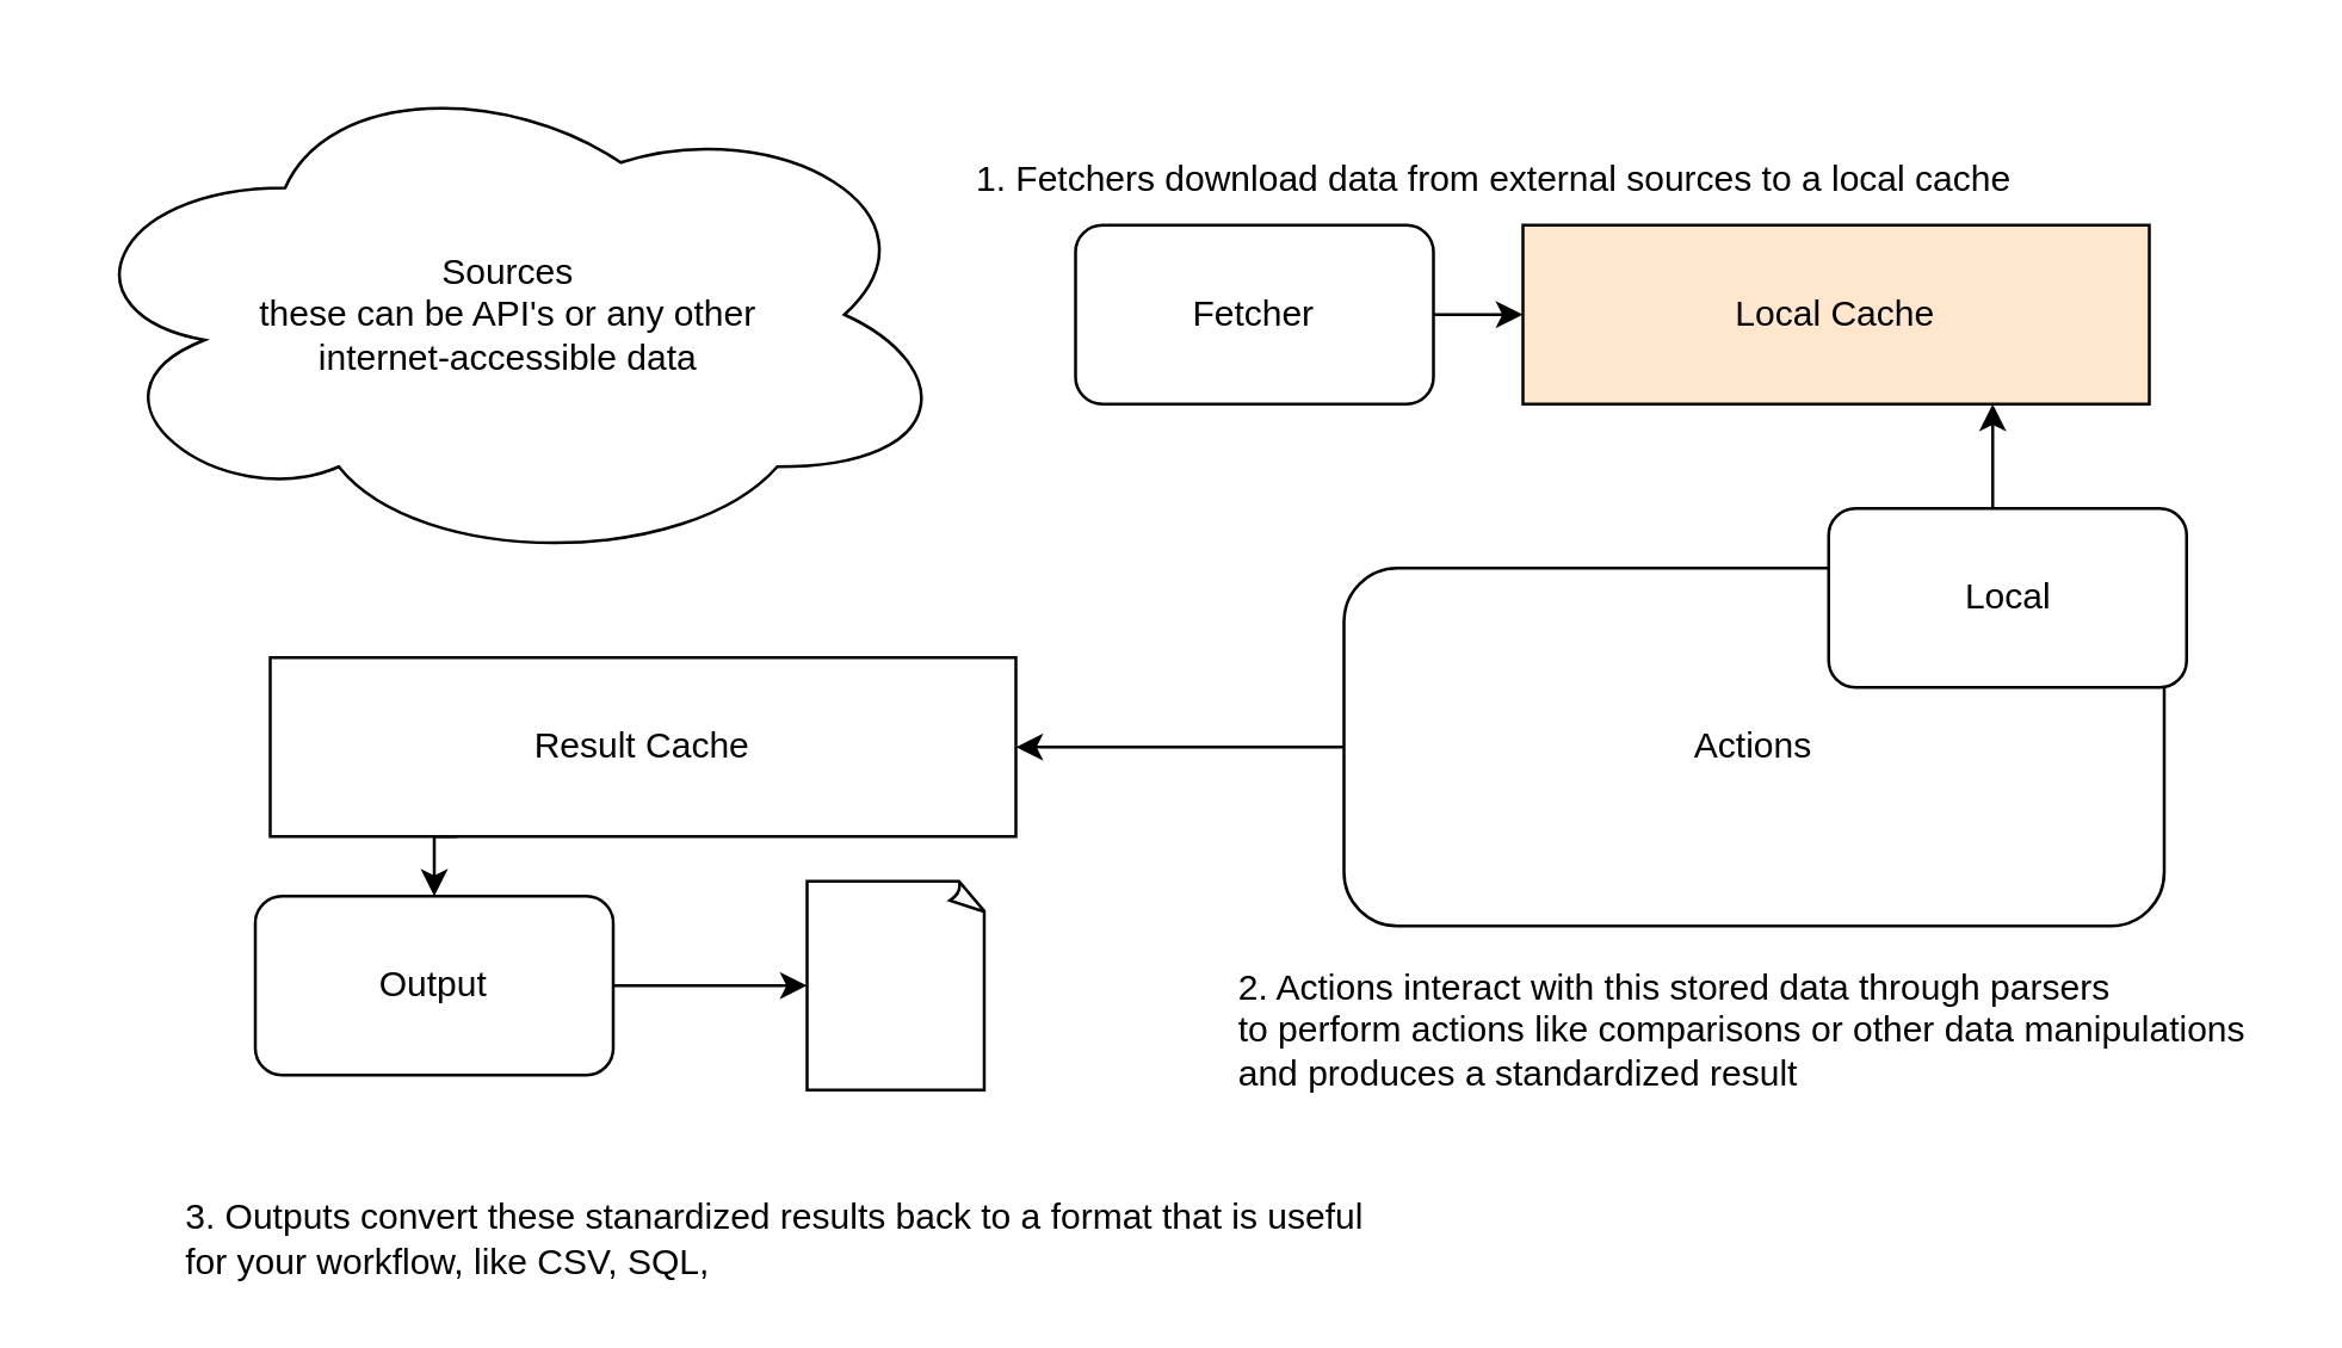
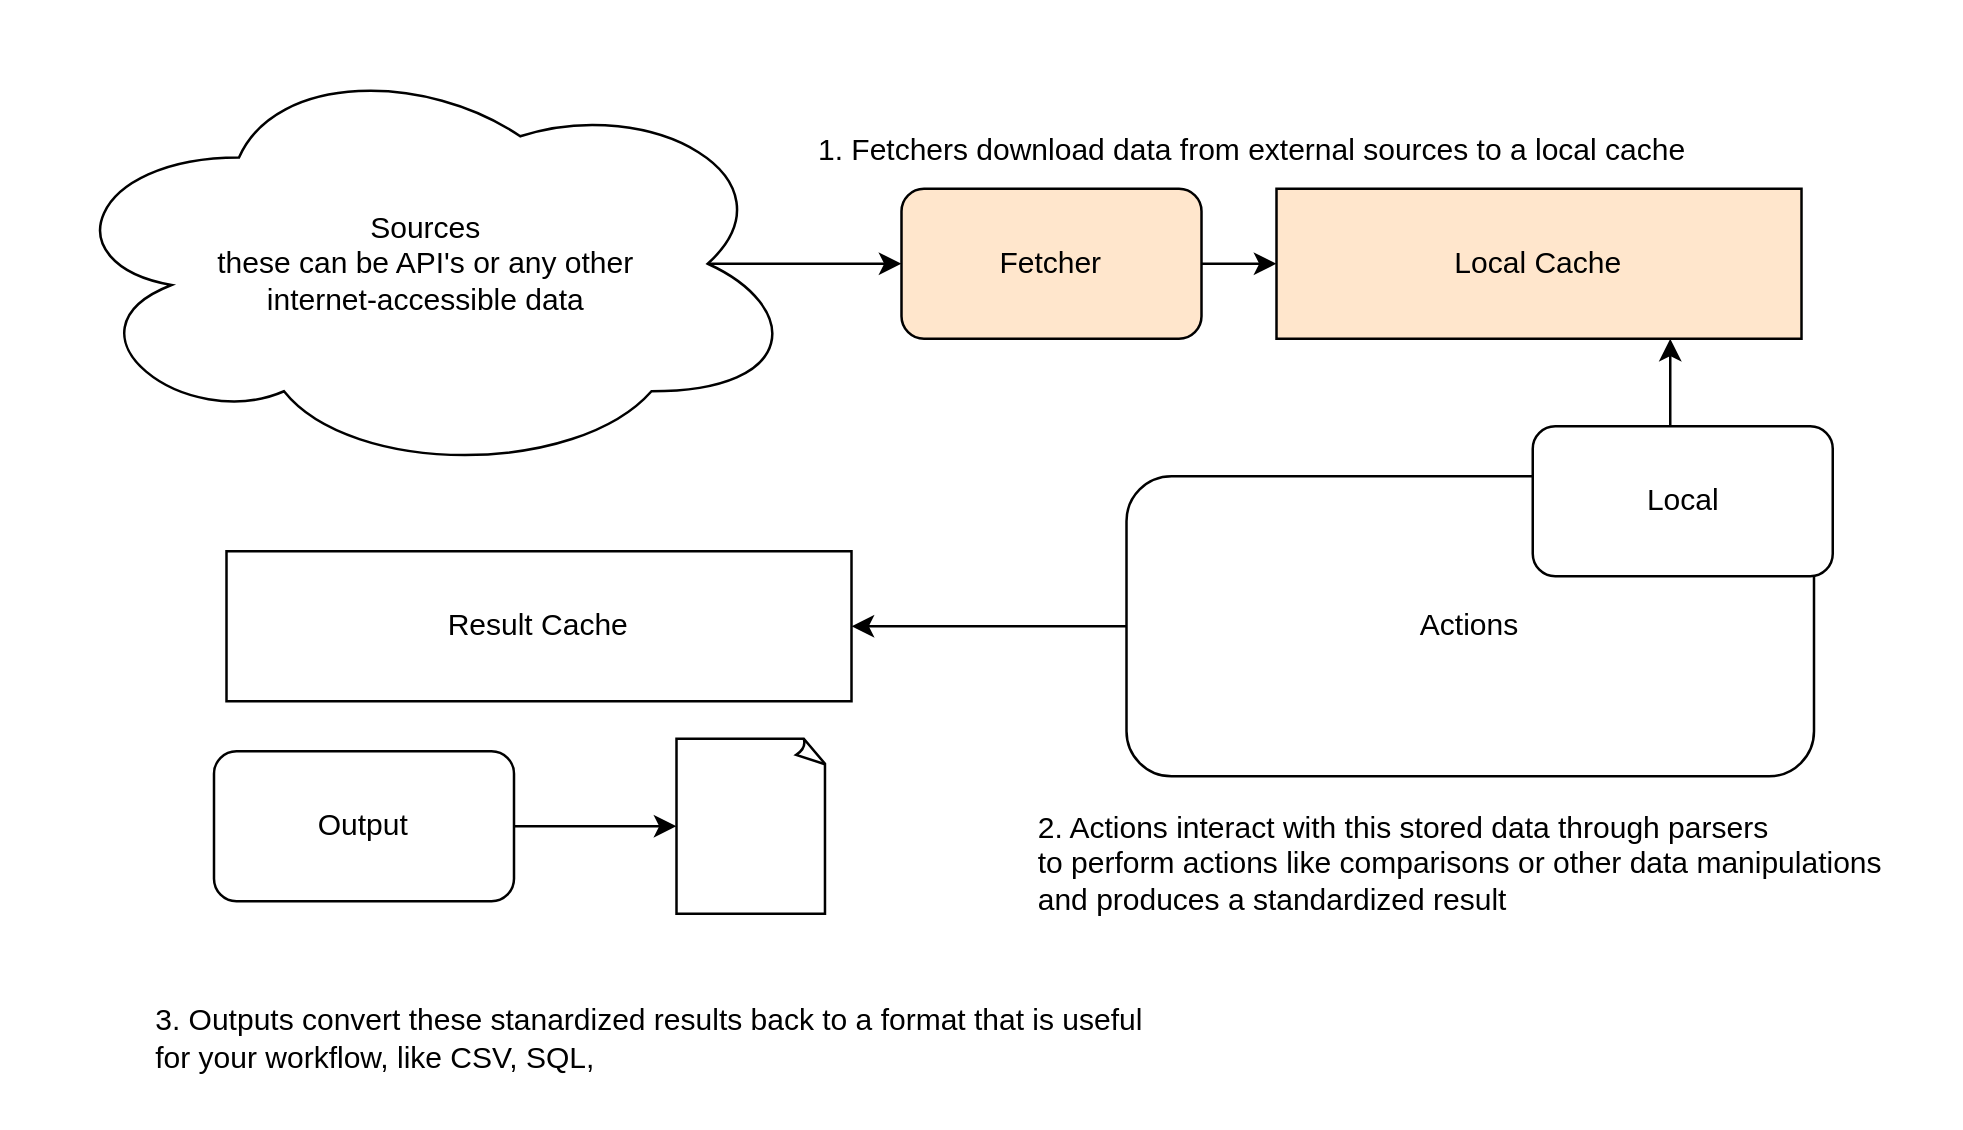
+ <mxCell id="5" style="edgeStyle=orthogonalEdgeStyle;rounded=0;orthogonalLoop=1;jettySize=auto;html=1;exitX=0.875;exitY=0.5;exitDx=0;exitDy=0;exitPerimeter=0;entryX=0;entryY=0.5;entryDx=0;entryDy=0;endArrow=classic;endFill=1;" edge="1" parent="1" source="6" target="3"><mxGeometry relative="1" as="geometry" /></mxCell>
- <mxCell id="3" value="Fetcher" style="rounded=1;whiteSpace=wrap;html=1;" vertex="1" parent="1"><mxGeometry x="360" y="75" width="120" height="60" as="geometry" /></mxCell>
+ <mxCell id="3" value="Fetcher" style="rounded=1;whiteSpace=wrap;html=1;fillColor=#ffe6cc;" vertex="1" parent="1"><mxGeometry x="360" y="75" width="120" height="60" as="geometry" /></mxCell>
- <mxCell id="13" style="edgeStyle=orthogonalEdgeStyle;rounded=0;orthogonalLoop=1;jettySize=auto;html=1;exitX=0.25;exitY=1;exitDx=0;exitDy=0;entryX=0.5;entryY=0;entryDx=0;entryDy=0;endArrow=classic;endFill=1;" edge="1" parent="1" source="14" target="16"><mxGeometry relative="1" as="geometry" /></mxCell>
